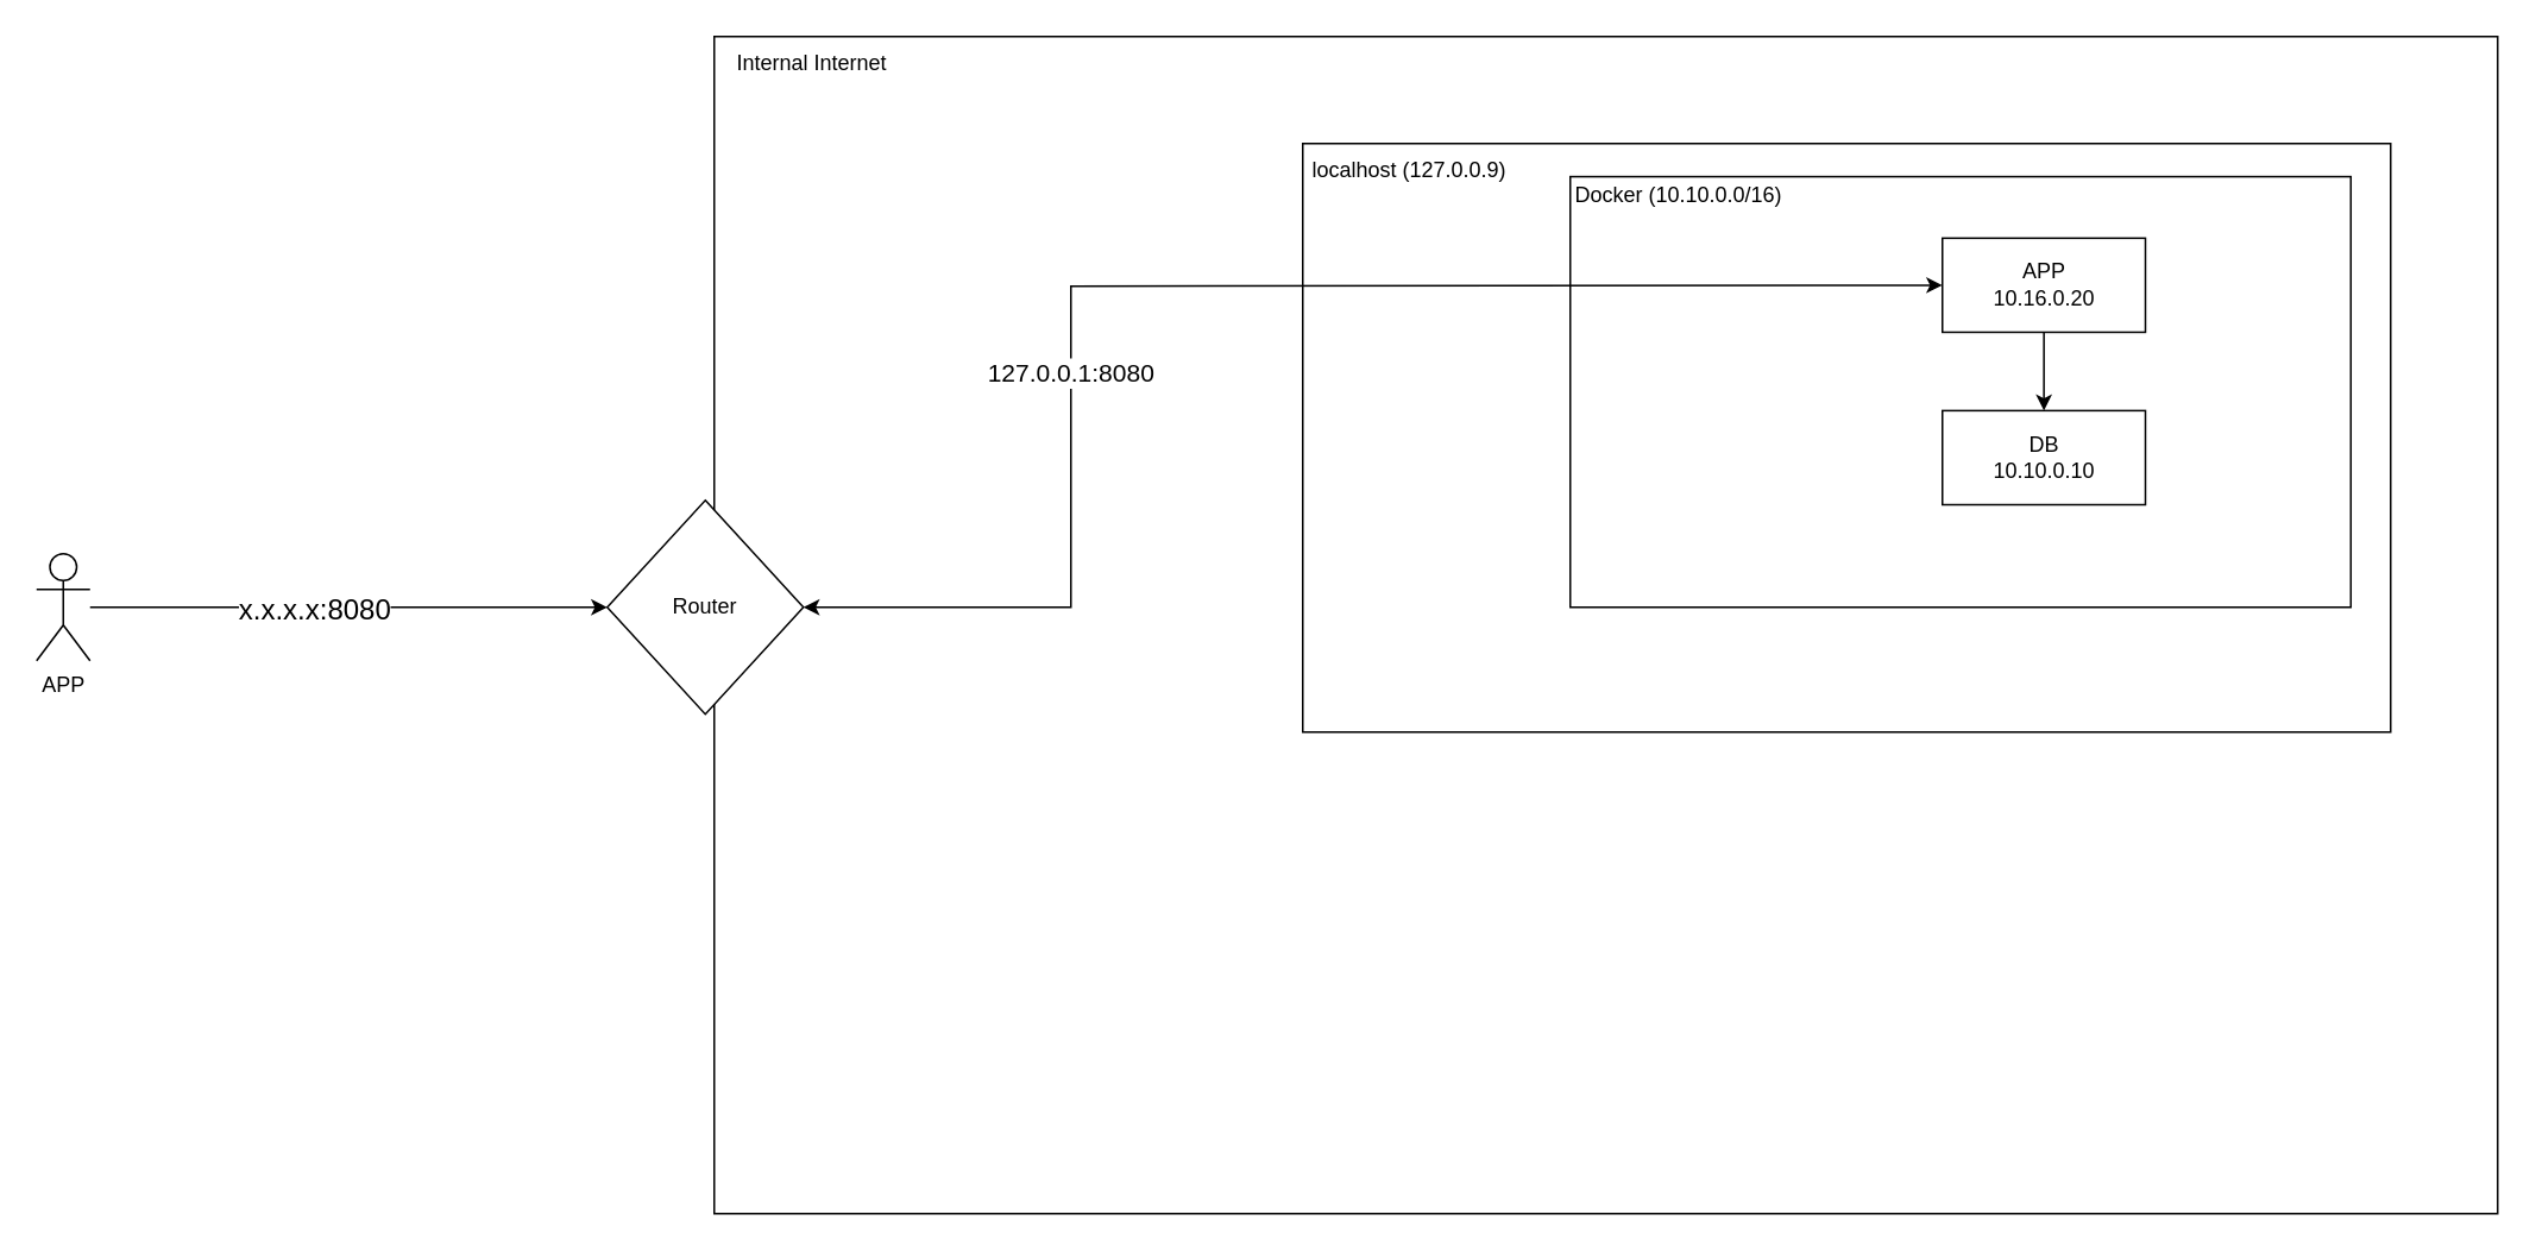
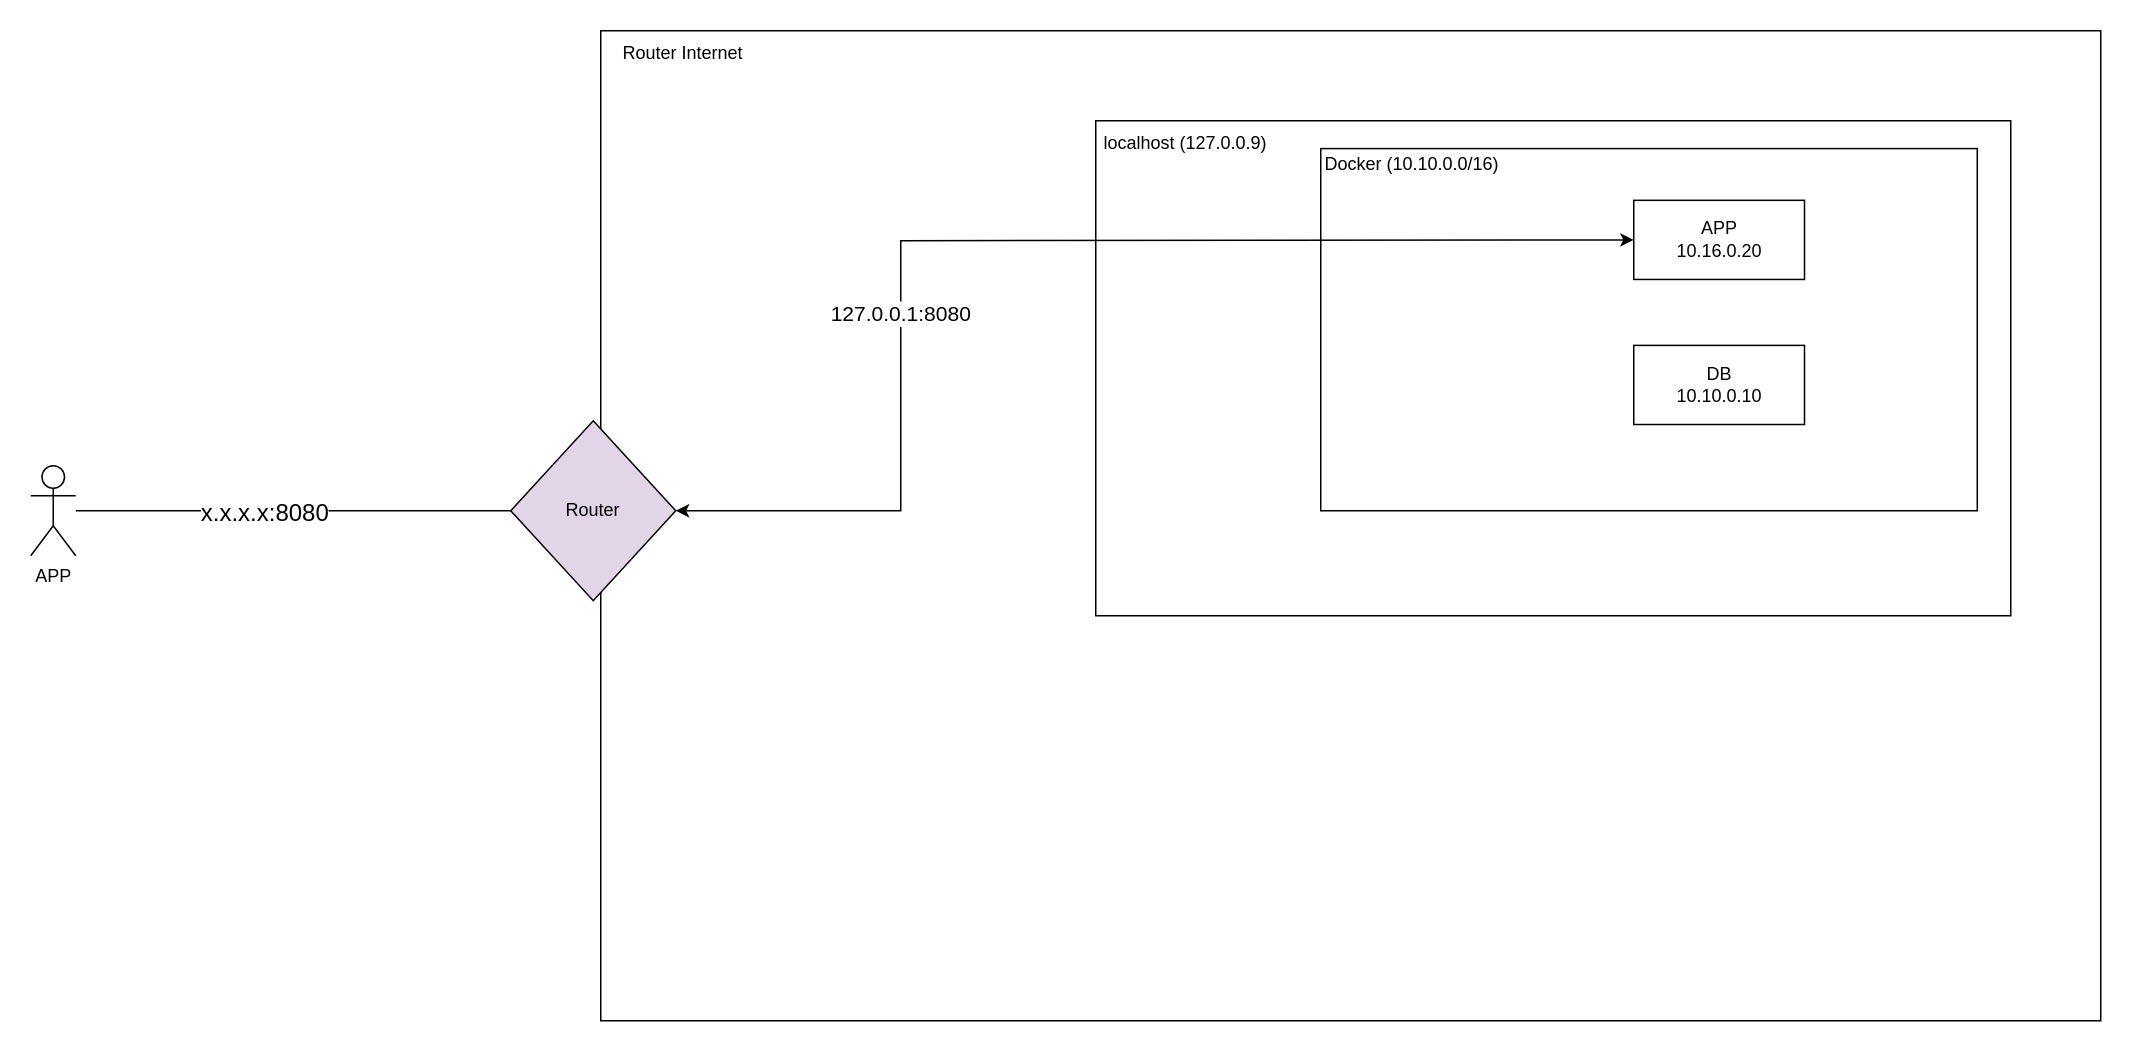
- <mxCell id="8" value="Internal Internet" style="text;html=1;align=center;verticalAlign=middle;whiteSpace=wrap;rounded=0;" vertex="1" parent="5"><mxGeometry x="60" width="110" height="30" as="geometry" /></mxCell>
+ <mxCell id="8" value="Router Internet" style="text;html=1;align=center;verticalAlign=middle;whiteSpace=wrap;rounded=0;" vertex="1" parent="5"><mxGeometry x="60" width="110" height="30" as="geometry" /></mxCell>
- <mxCell id="17" style="edgeStyle=orthogonalEdgeStyle;rounded=0;orthogonalLoop=1;jettySize=auto;html=1;entryX=0.5;entryY=0;entryDx=0;entryDy=0;" edge="1" parent="16" source="18" target="19"><mxGeometry relative="1" as="geometry" /></mxCell>
- <mxCell id="2" style="edgeStyle=orthogonalEdgeStyle;rounded=0;orthogonalLoop=1;jettySize=auto;html=1;" edge="1" parent="1" source="4" target="7"><mxGeometry relative="1" as="geometry" /></mxCell>
+ <mxCell id="2" style="edgeStyle=orthogonalEdgeStyle;rounded=0;orthogonalLoop=1;jettySize=auto;html=1;endArrow=none;" edge="1" parent="1" source="4" target="7"><mxGeometry relative="1" as="geometry" /></mxCell>
- <mxCell id="7" value="Router" style="rhombus;whiteSpace=wrap;html=1;" vertex="1" parent="5"><mxGeometry y="260" width="110" height="120" as="geometry" /></mxCell>
+ <mxCell id="7" value="Router" style="rhombus;whiteSpace=wrap;html=1;fillColor=#e1d5e7;" vertex="1" parent="5"><mxGeometry y="260" width="110" height="120" as="geometry" /></mxCell>
